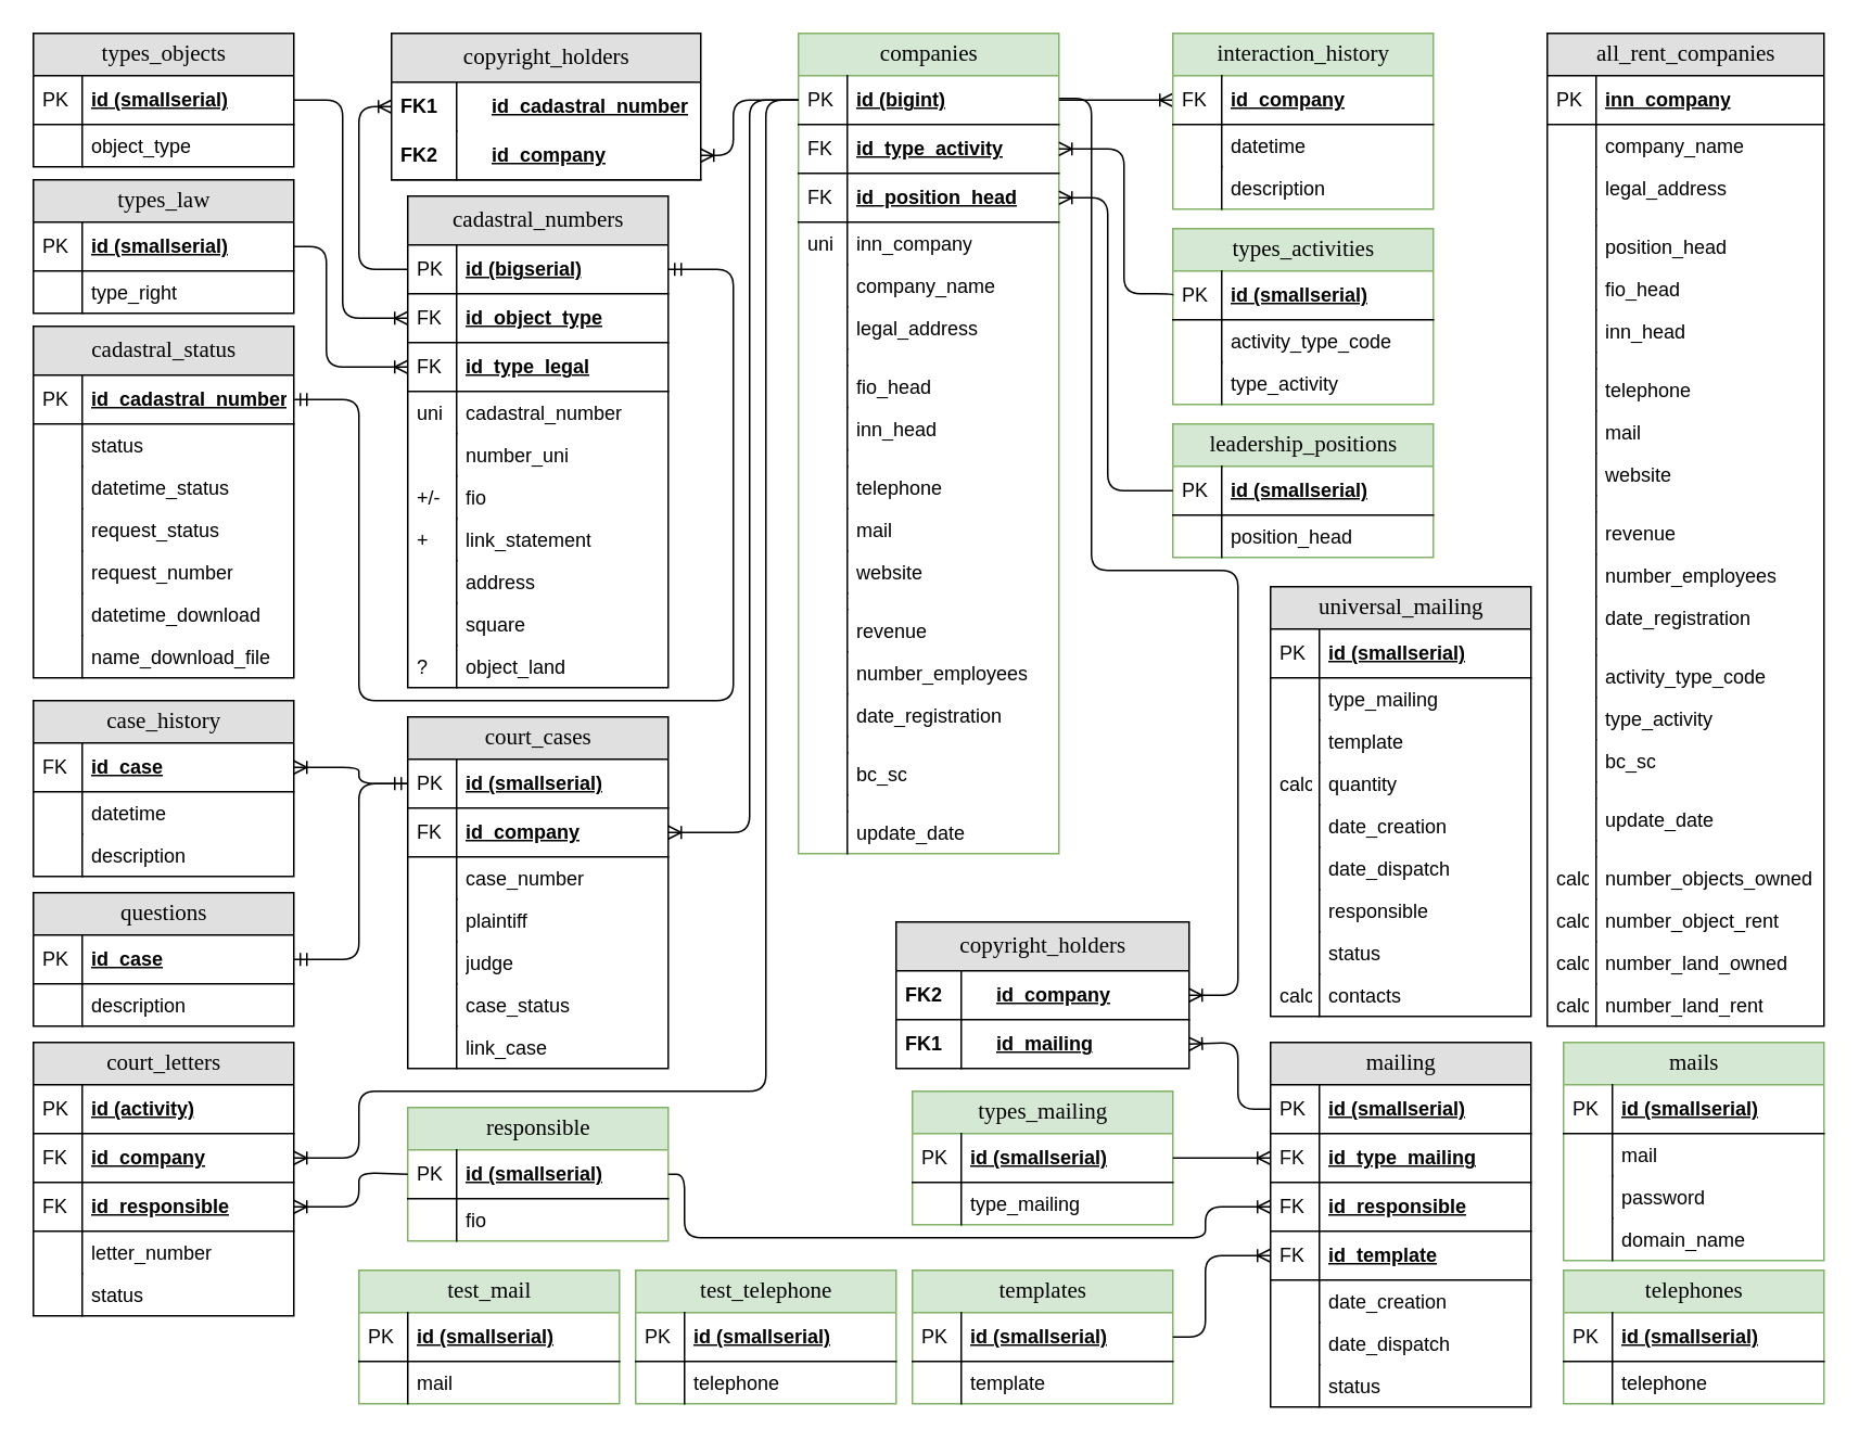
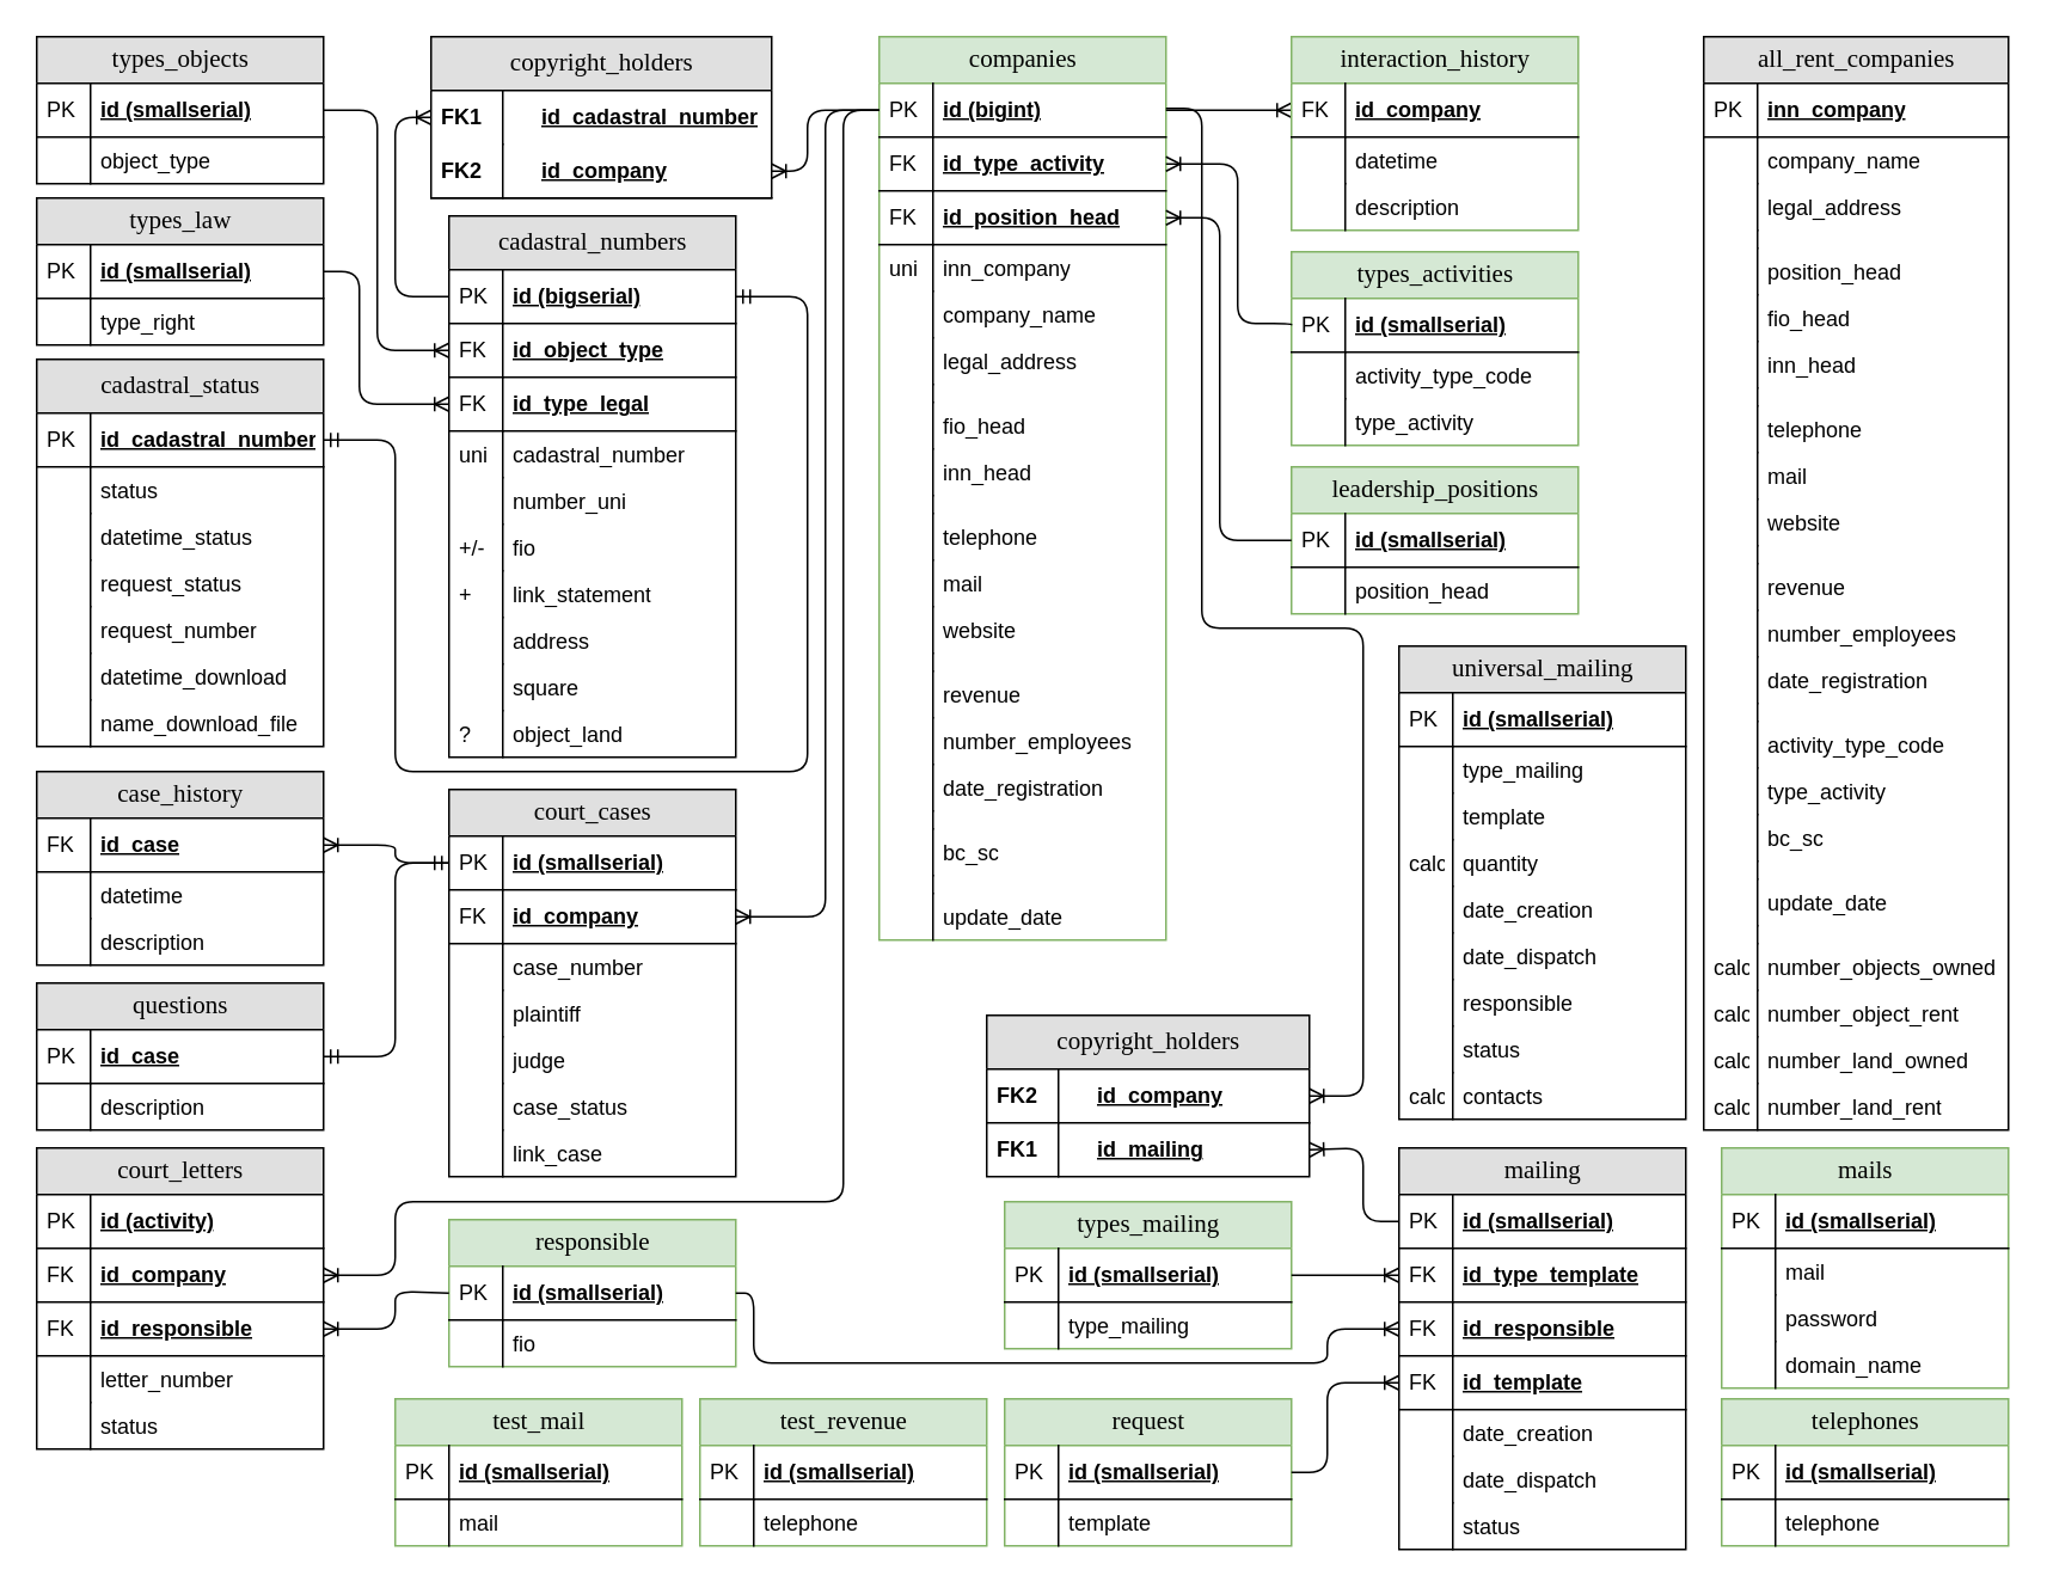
- <mxCell id="241" value="id_type_mailing" style="shape=partialRectangle;top=0;left=0;right=0;bottom=1;html=1;align=left;verticalAlign=middle;fillColor=none;spacingLeft=34;spacingRight=4;whiteSpace=wrap;overflow=hidden;rotatable=0;points=[[0,0.5],[1,0.5]];portConstraint=eastwest;dropTarget=0;fontStyle=5;" parent="238" vertex="1"><mxGeometry y="56" width="160" height="30" as="geometry" /></mxCell>
+ <mxCell id="241" value="id_type_template" style="shape=partialRectangle;top=0;left=0;right=0;bottom=1;html=1;align=left;verticalAlign=middle;fillColor=none;spacingLeft=34;spacingRight=4;whiteSpace=wrap;overflow=hidden;rotatable=0;points=[[0,0.5],[1,0.5]];portConstraint=eastwest;dropTarget=0;fontStyle=5;" parent="238" vertex="1"><mxGeometry y="56" width="160" height="30" as="geometry" /></mxCell>
- <mxCell id="292" value="test_telephone" style="swimlane;html=1;fontStyle=0;childLayout=stackLayout;horizontal=1;startSize=26;fillColor=#d5e8d4;horizontalStack=0;resizeParent=1;resizeLast=0;collapsible=1;marginBottom=0;swimlaneFillColor=#ffffff;align=center;rounded=0;shadow=0;comic=0;labelBackgroundColor=none;strokeWidth=1;fontFamily=Verdana;fontSize=14;strokeColor=#82b366;" parent="1" vertex="1"><mxGeometry x="390" y="780" width="160" height="82" as="geometry" /></mxCell>
+ <mxCell id="292" value="test_revenue" style="swimlane;html=1;fontStyle=0;childLayout=stackLayout;horizontal=1;startSize=26;fillColor=#d5e8d4;horizontalStack=0;resizeParent=1;resizeLast=0;collapsible=1;marginBottom=0;swimlaneFillColor=#ffffff;align=center;rounded=0;shadow=0;comic=0;labelBackgroundColor=none;strokeWidth=1;fontFamily=Verdana;fontSize=14;strokeColor=#82b366;" parent="1" vertex="1"><mxGeometry x="390" y="780" width="160" height="82" as="geometry" /></mxCell>
- <mxCell id="253" value="templates" style="swimlane;html=1;fontStyle=0;childLayout=stackLayout;horizontal=1;startSize=26;fillColor=#d5e8d4;horizontalStack=0;resizeParent=1;resizeLast=0;collapsible=1;marginBottom=0;swimlaneFillColor=#ffffff;align=center;rounded=0;shadow=0;comic=0;labelBackgroundColor=none;strokeWidth=1;fontFamily=Verdana;fontSize=14;strokeColor=#82b366;" parent="1" vertex="1"><mxGeometry x="560" y="780" width="160" height="82" as="geometry" /></mxCell>
+ <mxCell id="253" value="request" style="swimlane;html=1;fontStyle=0;childLayout=stackLayout;horizontal=1;startSize=26;fillColor=#d5e8d4;horizontalStack=0;resizeParent=1;resizeLast=0;collapsible=1;marginBottom=0;swimlaneFillColor=#ffffff;align=center;rounded=0;shadow=0;comic=0;labelBackgroundColor=none;strokeWidth=1;fontFamily=Verdana;fontSize=14;strokeColor=#82b366;" parent="1" vertex="1"><mxGeometry x="560" y="780" width="160" height="82" as="geometry" /></mxCell>
